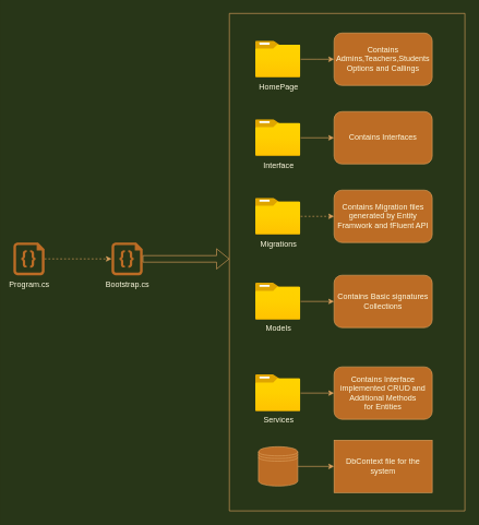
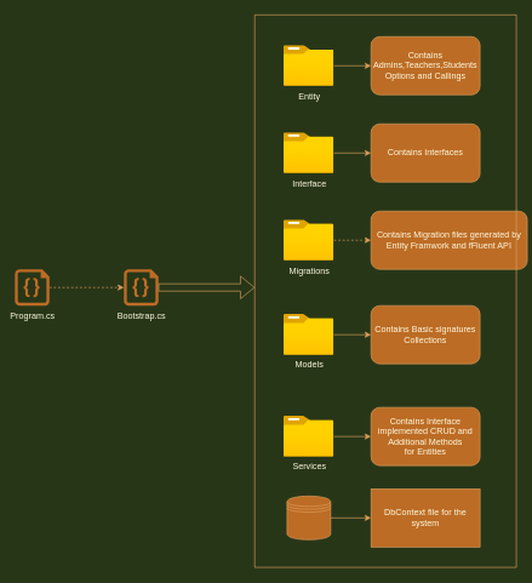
- <mxCell id="3" value="HomePage" style="aspect=fixed;html=1;points=[];align=center;image;fontSize=12;image=img/lib/azure2/general/Folder_Blank.svg;fillColor=#BC6C25;strokeColor=#DDA15E;fontColor=#FEFAE0;labelBackgroundColor=#283618;" vertex="1" parent="1"><mxGeometry x="390" y="62" width="69" height="56.0" as="geometry" /></mxCell>
+ <mxCell id="3" value="Entity" style="aspect=fixed;html=1;points=[];align=center;image;fontSize=12;image=img/lib/azure2/general/Folder_Blank.svg;fillColor=#BC6C25;strokeColor=#DDA15E;fontColor=#FEFAE0;labelBackgroundColor=#283618;" vertex="1" parent="1"><mxGeometry x="390" y="62" width="69" height="56.0" as="geometry" /></mxCell>
- <mxCell id="14" value="Contains Migration files generated by Entity Framwork and fFluent API" style="rounded=1;whiteSpace=wrap;html=1;fillColor=#BC6C25;strokeColor=#DDA15E;fontColor=#FEFAE0;" vertex="1" parent="1"><mxGeometry x="510" y="290" width="150" height="80" as="geometry" /></mxCell>
+ <mxCell id="14" value="Contains Migration files generated by Entity Framwork and fFluent API" style="rounded=1;whiteSpace=wrap;html=1;fillColor=#BC6C25;strokeColor=#DDA15E;fontColor=#FEFAE0;" vertex="1" parent="1"><mxGeometry x="510" y="290" width="215" height="80" as="geometry" /></mxCell>
